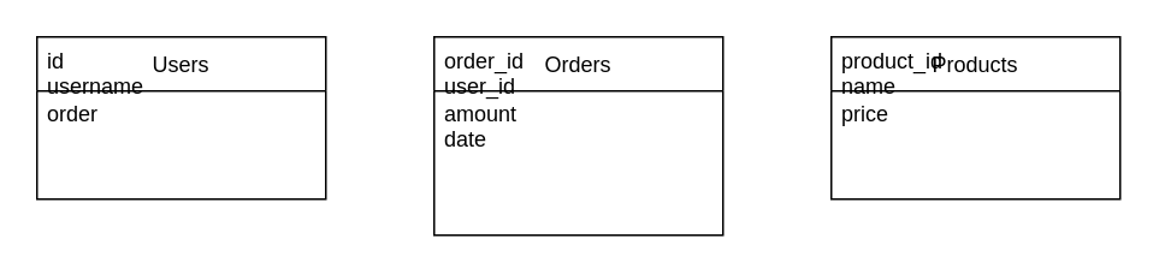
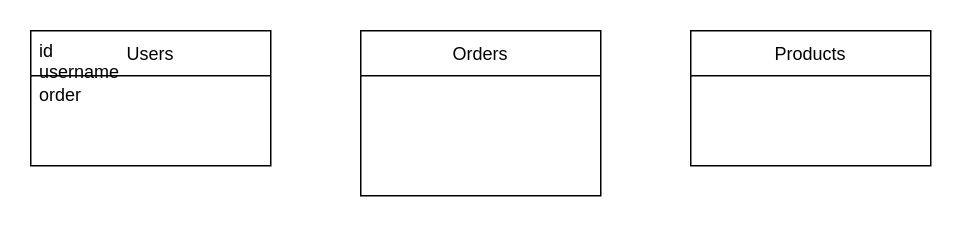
- <mxCell id="7" value="product_id&lt;br&gt;name&lt;br&gt;price" style="text;html=1;align=left;verticalAlign=top;spacingLeft=4;" vertex="1" parent="6"><mxGeometry x="0" y="0" width="160" height="60" as="geometry" /></mxCell>
- <mxCell id="5" value="order_id&lt;br&gt;user_id&lt;br&gt;amount&lt;br&gt;date" style="text;html=1;align=left;verticalAlign=top;spacingLeft=4;" vertex="1" parent="4"><mxGeometry x="0" y="0" width="160" height="80" as="geometry" /></mxCell>
